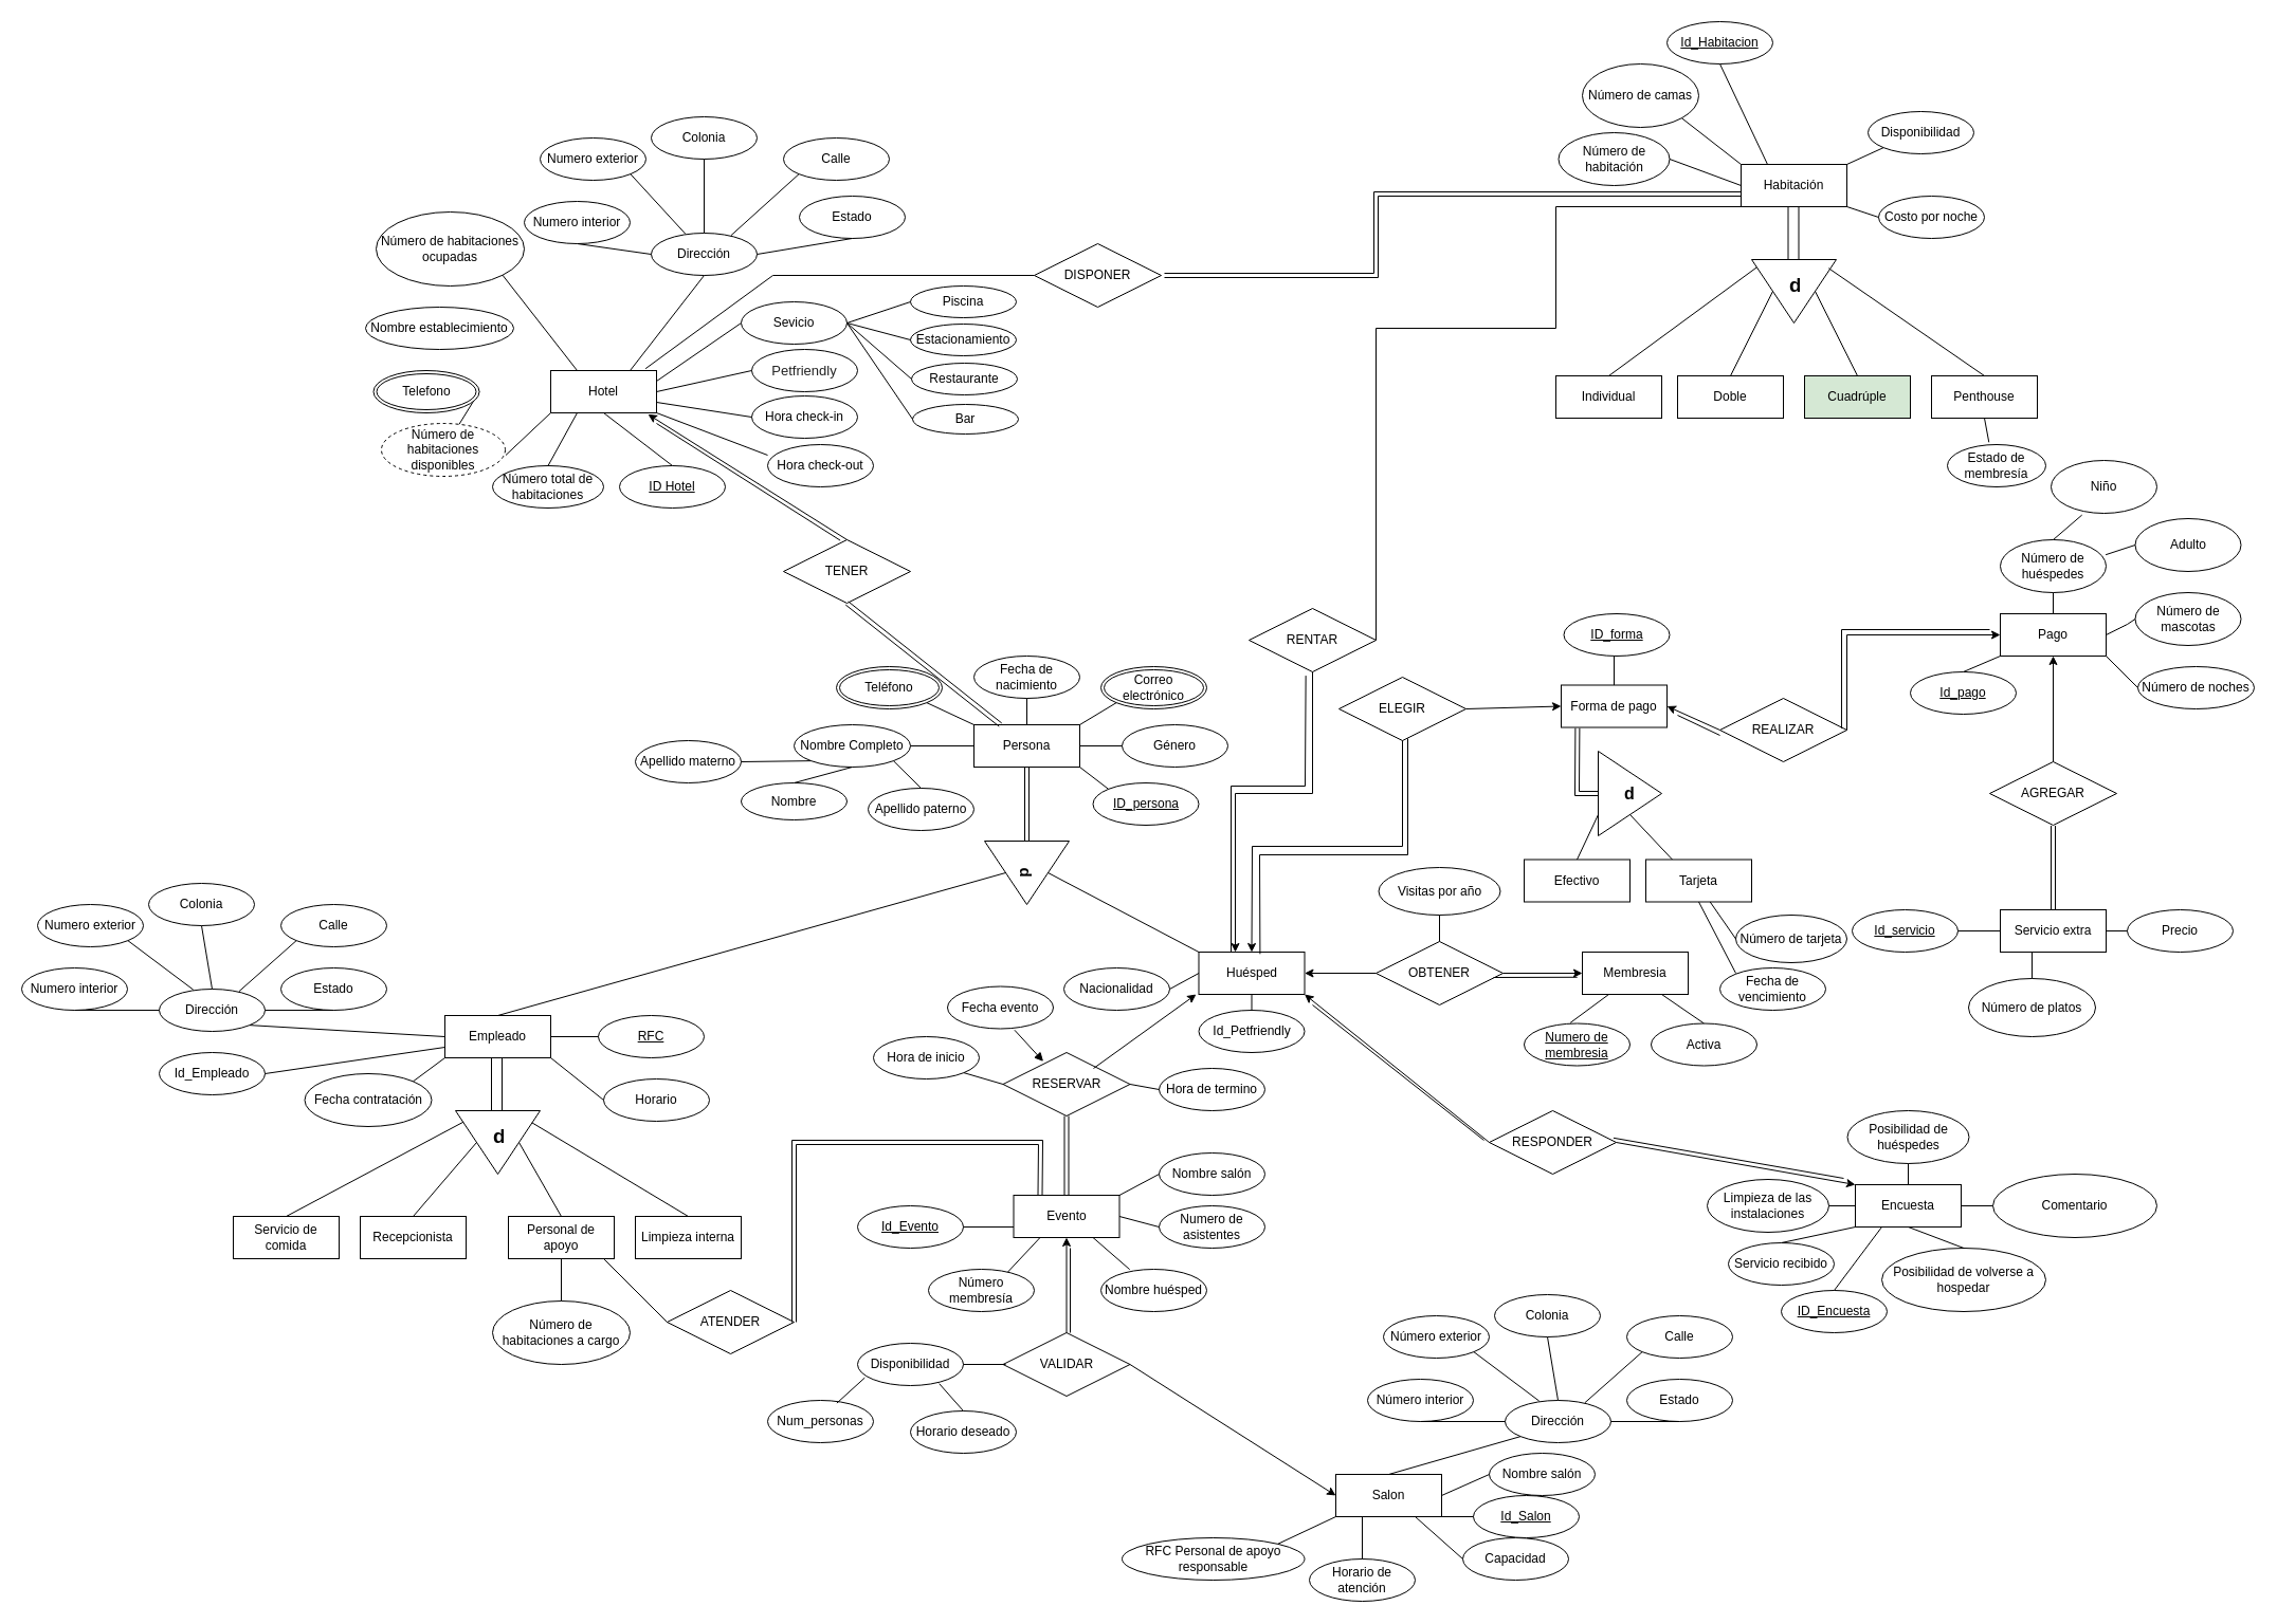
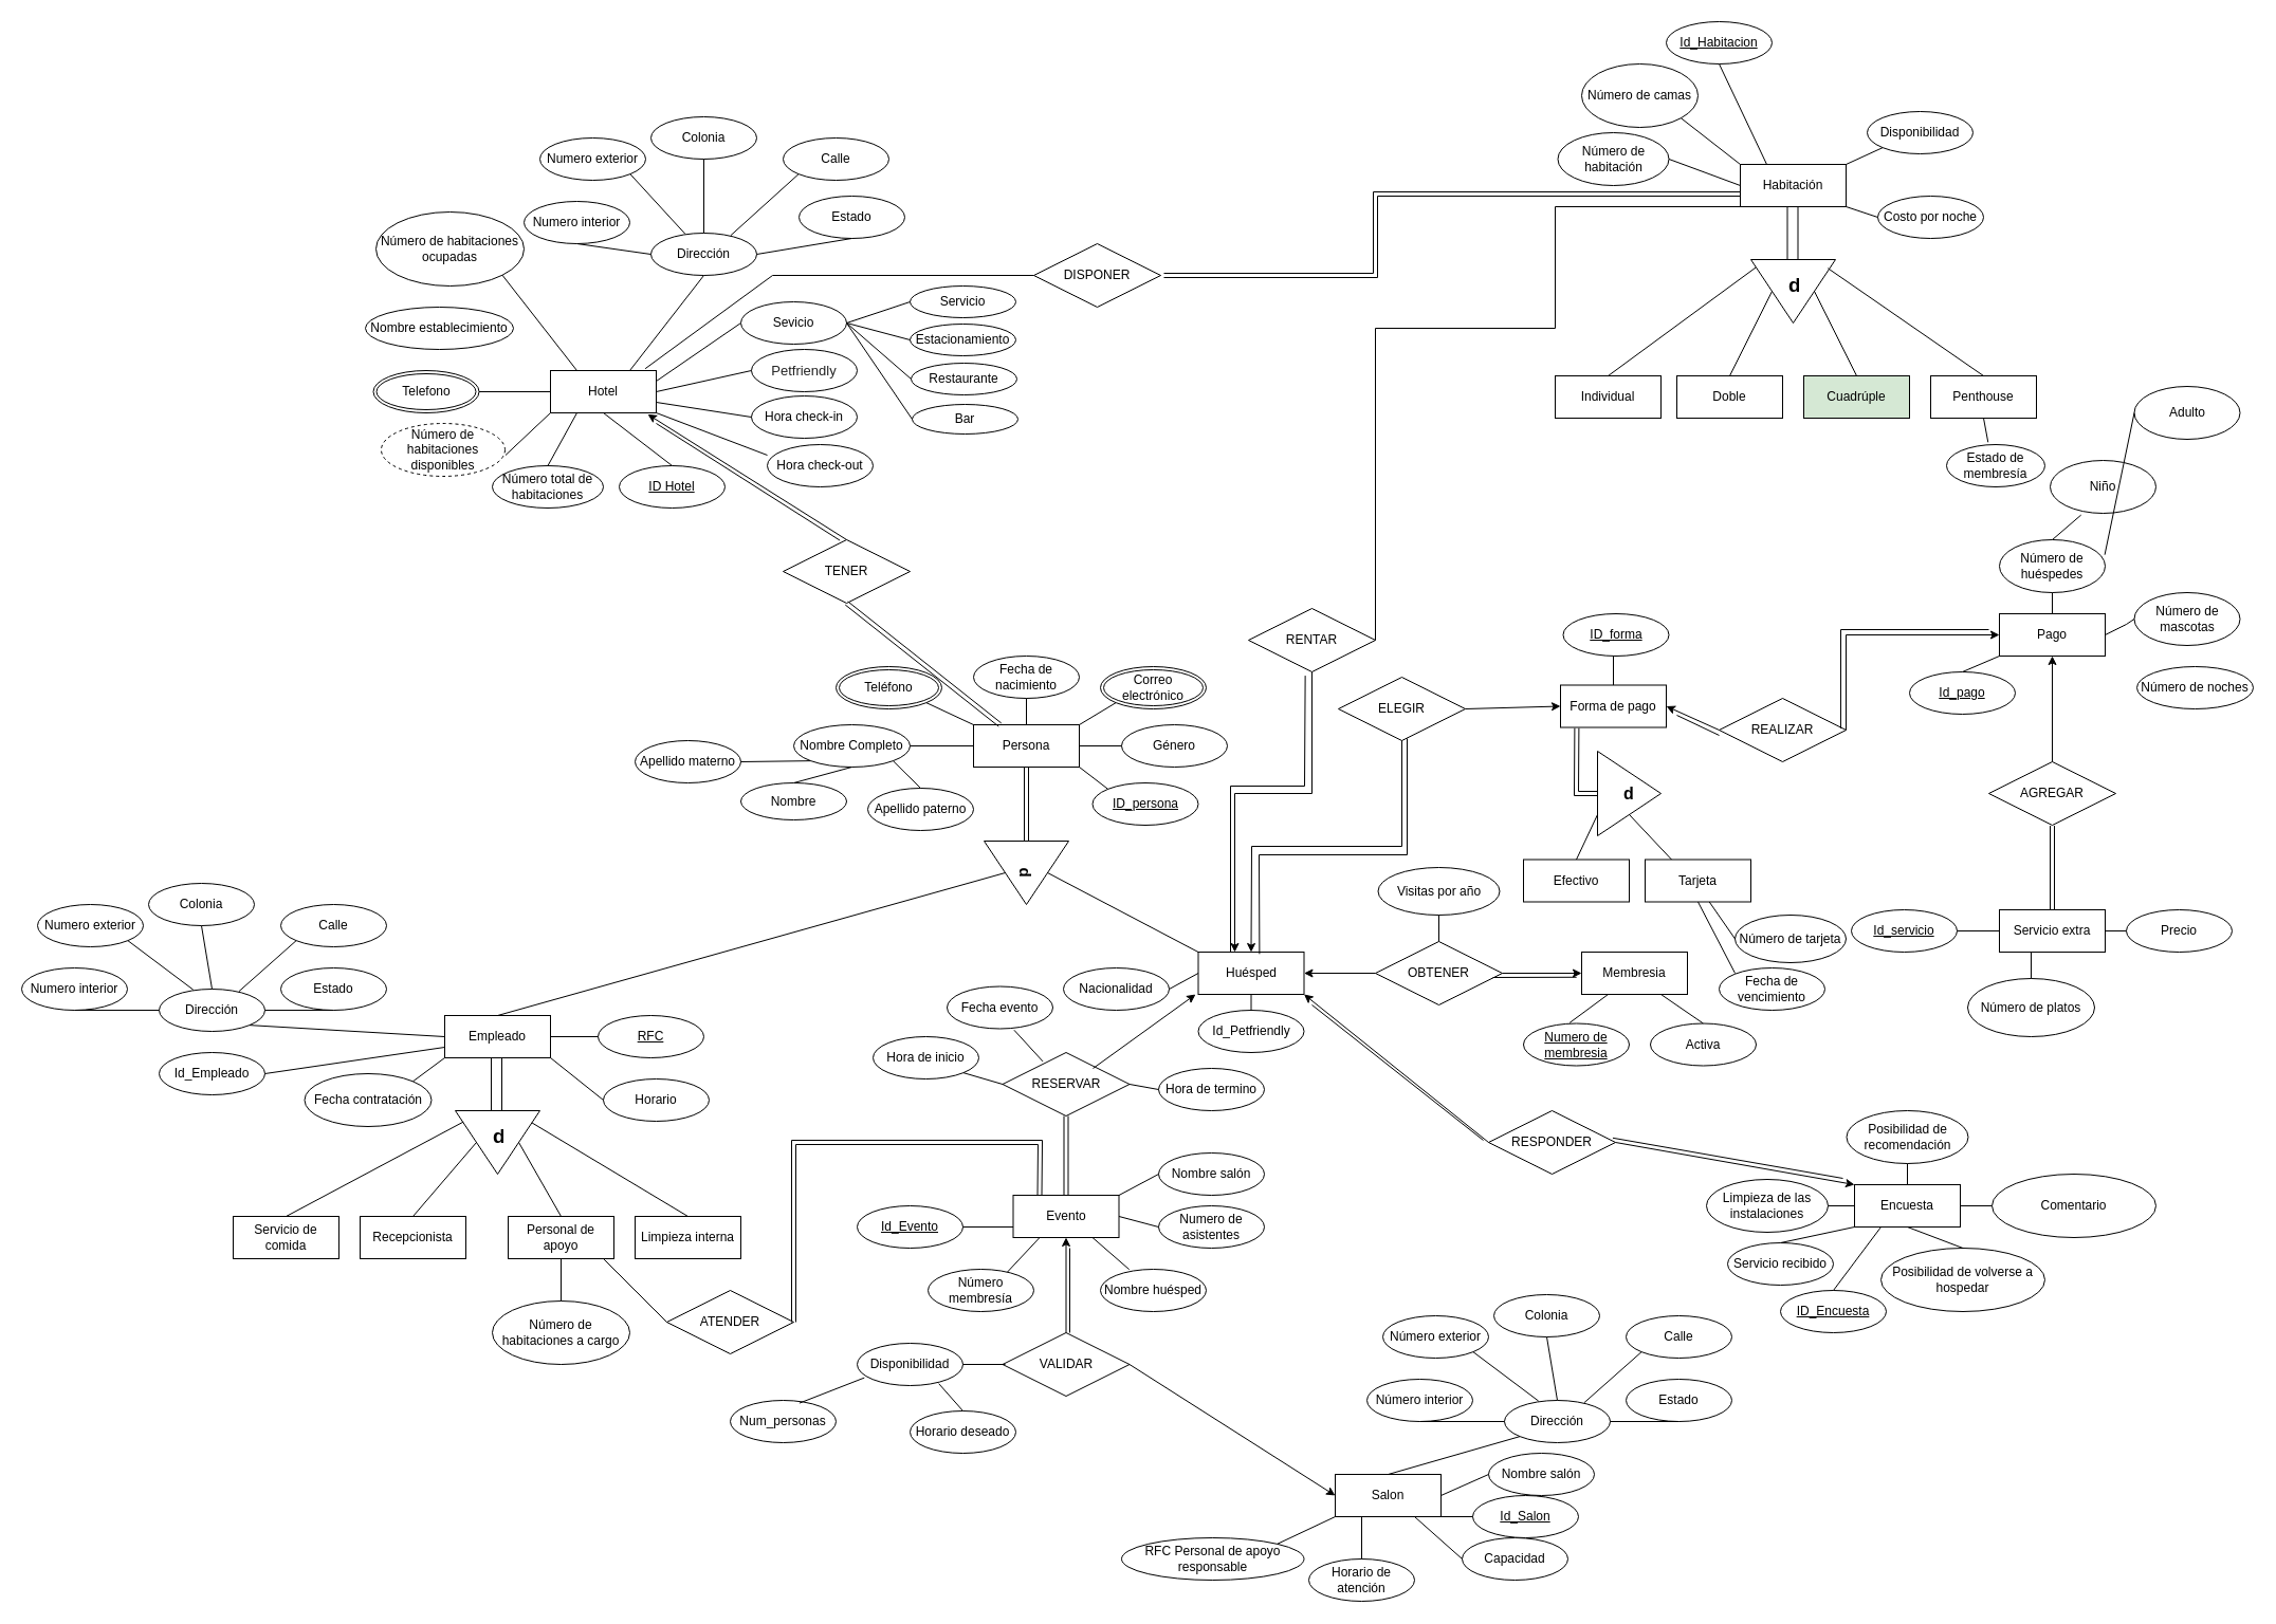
- <mxCell id="247" value="Piscina" style="ellipse;whiteSpace=wrap;html=1;align=center;" parent="1" vertex="1"><mxGeometry x="860" y="270" width="100" height="30" as="geometry" /></mxCell>
+ <mxCell id="247" value="Servicio" style="ellipse;whiteSpace=wrap;html=1;align=center;" parent="1" vertex="1"><mxGeometry x="860" y="270" width="100" height="30" as="geometry" /></mxCell>
- <mxCell id="13" value="" style="endArrow=none;html=1;rounded=0;exitX=1;exitY=0.5;exitDx=0;exitDy=0;" parent="1" source="45" target="205" edge="1"><mxGeometry width="50" height="50" relative="1" as="geometry"><mxPoint x="465" y="370" as="sourcePoint" /><mxPoint x="515" y="320" as="targetPoint" /></mxGeometry></mxCell>
+ <mxCell id="13" value="" style="endArrow=none;html=1;rounded=0;entryX=0;entryY=0.5;entryDx=0;entryDy=0;exitX=1;exitY=0.5;exitDx=0;exitDy=0;" parent="1" source="45" target="2" edge="1"><mxGeometry width="50" height="50" relative="1" as="geometry"><mxPoint x="465" y="370" as="sourcePoint" /><mxPoint x="515" y="320" as="targetPoint" /></mxGeometry></mxCell>
- <mxCell id="268" value="Adulto" style="ellipse;whiteSpace=wrap;html=1;align=center;" parent="1" vertex="1"><mxGeometry x="2017.5" y="490" width="100" height="50" as="geometry" /></mxCell>
+ <mxCell id="268" value="Adulto" style="ellipse;whiteSpace=wrap;html=1;align=center;" parent="1" vertex="1"><mxGeometry x="2017.5" y="365" width="100" height="50" as="geometry" /></mxCell>
- <mxCell id="161" value="" style="endArrow=none;html=1;rounded=0;exitX=1;exitY=1;exitDx=0;exitDy=0;entryX=0;entryY=0.5;entryDx=0;entryDy=0;" parent="1" source="155" target="156" edge="1"><mxGeometry width="50" height="50" relative="1" as="geometry"><mxPoint x="2000" y="630" as="sourcePoint" /><mxPoint x="2050" y="580" as="targetPoint" /></mxGeometry></mxCell>
- <mxCell id="140" value="" style="endArrow=block;html=1;rounded=0;exitX=0.634;exitY=1.032;exitDx=0;exitDy=0;entryX=0.317;entryY=0.14;entryDx=0;entryDy=0;entryPerimeter=0;exitPerimeter=0;" parent="1" source="133" target="141" edge="1"><mxGeometry width="50" height="50" relative="1" as="geometry"><mxPoint x="1065" y="1190" as="sourcePoint" /><mxPoint x="1115" y="1140" as="targetPoint" /></mxGeometry></mxCell>
+ <mxCell id="140" value="" style="endArrow=none;html=1;rounded=0;exitX=0.634;exitY=1.032;exitDx=0;exitDy=0;entryX=0.317;entryY=0.14;entryDx=0;entryDy=0;entryPerimeter=0;exitPerimeter=0;" parent="1" source="133" target="141" edge="1"><mxGeometry width="50" height="50" relative="1" as="geometry"><mxPoint x="1065" y="1190" as="sourcePoint" /><mxPoint x="1115" y="1140" as="targetPoint" /></mxGeometry></mxCell>
- <mxCell id="172" value="Posibilidad de huéspedes" style="ellipse;whiteSpace=wrap;html=1;align=center;" parent="1" vertex="1"><mxGeometry x="1745.5" y="1050" width="115" height="50" as="geometry" /></mxCell>
+ <mxCell id="172" value="Posibilidad de recomendación" style="ellipse;whiteSpace=wrap;html=1;align=center;" parent="1" vertex="1"><mxGeometry x="1745.5" y="1050" width="115" height="50" as="geometry" /></mxCell>
- <mxCell id="263" value="Num_personas" style="ellipse;whiteSpace=wrap;html=1;align=center;" parent="1" vertex="1"><mxGeometry x="725" y="1324" width="100" height="40" as="geometry" /></mxCell>
+ <mxCell id="263" value="Num_personas" style="ellipse;whiteSpace=wrap;html=1;align=center;" parent="1" vertex="1"><mxGeometry x="690" y="1324" width="100" height="40" as="geometry" /></mxCell>
